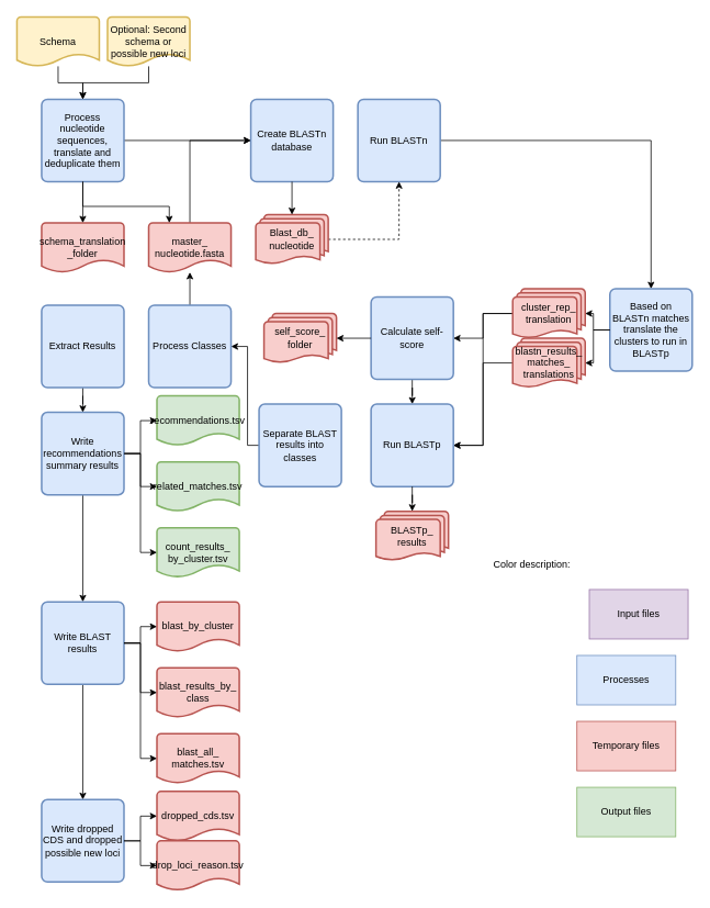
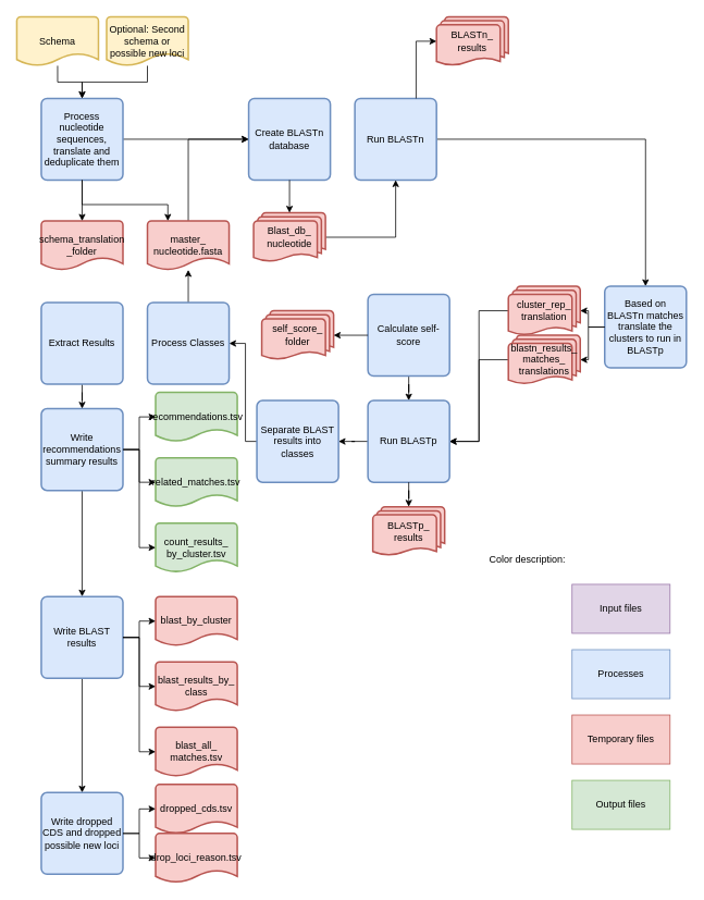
+ <mxCell id="18" value="BLASTn_&lt;div&gt;results&lt;/div&gt;" style="strokeWidth=2;html=1;shape=mxgraph.flowchart.multi-document;whiteSpace=wrap;fillColor=#f8cecc;strokeColor=#b85450;" vertex="1" parent="1"><mxGeometry x="534" y="20" width="88" height="60" as="geometry" /></mxCell>
+ <mxCell id="19" style="edgeStyle=orthogonalEdgeStyle;rounded=0;orthogonalLoop=1;jettySize=auto;html=1;exitX=0.75;exitY=0;exitDx=0;exitDy=0;entryX=0;entryY=0.5;entryDx=0;entryDy=0;entryPerimeter=0;" edge="1" parent="1" source="13" target="18"><mxGeometry relative="1" as="geometry" /></mxCell>
- <mxCell id="14" style="edgeStyle=orthogonalEdgeStyle;rounded=0;orthogonalLoop=1;jettySize=auto;html=1;entryX=0.5;entryY=1;entryDx=0;entryDy=0;dashed=1;" edge="1" parent="1" source="15" target="13"><mxGeometry relative="1" as="geometry" /></mxCell>
+ <mxCell id="14" style="edgeStyle=orthogonalEdgeStyle;rounded=0;orthogonalLoop=1;jettySize=auto;html=1;entryX=0.5;entryY=1;entryDx=0;entryDy=0;" edge="1" parent="1" source="15" target="13"><mxGeometry relative="1" as="geometry" /></mxCell>
- <mxCell id="22" style="edgeStyle=orthogonalEdgeStyle;rounded=0;orthogonalLoop=1;jettySize=auto;html=1;entryX=1;entryY=0.5;entryDx=0;entryDy=0;" edge="1" parent="1" source="24" target="26"><mxGeometry relative="1" as="geometry" /></mxCell>
+ <mxCell id="29" style="edgeStyle=orthogonalEdgeStyle;rounded=0;orthogonalLoop=1;jettySize=auto;html=1;entryX=1;entryY=0.5;entryDx=0;entryDy=0;" edge="1" parent="1" source="30" target="35"><mxGeometry relative="1" as="geometry" /></mxCell>
- <mxCell id="64" value="Input files" style="rounded=0;whiteSpace=wrap;html=1;fillColor=#e1d5e7;strokeColor=#9673a6;" vertex="1" parent="1"><mxGeometry x="715" y="715" width="120" height="60" as="geometry" /></mxCell>
+ <mxCell id="64" value="Input files" style="rounded=0;whiteSpace=wrap;html=1;fillColor=#e1d5e7;strokeColor=#9673a6;" vertex="1" parent="1"><mxGeometry x="700" y="715" width="120" height="60" as="geometry" /></mxCell>
